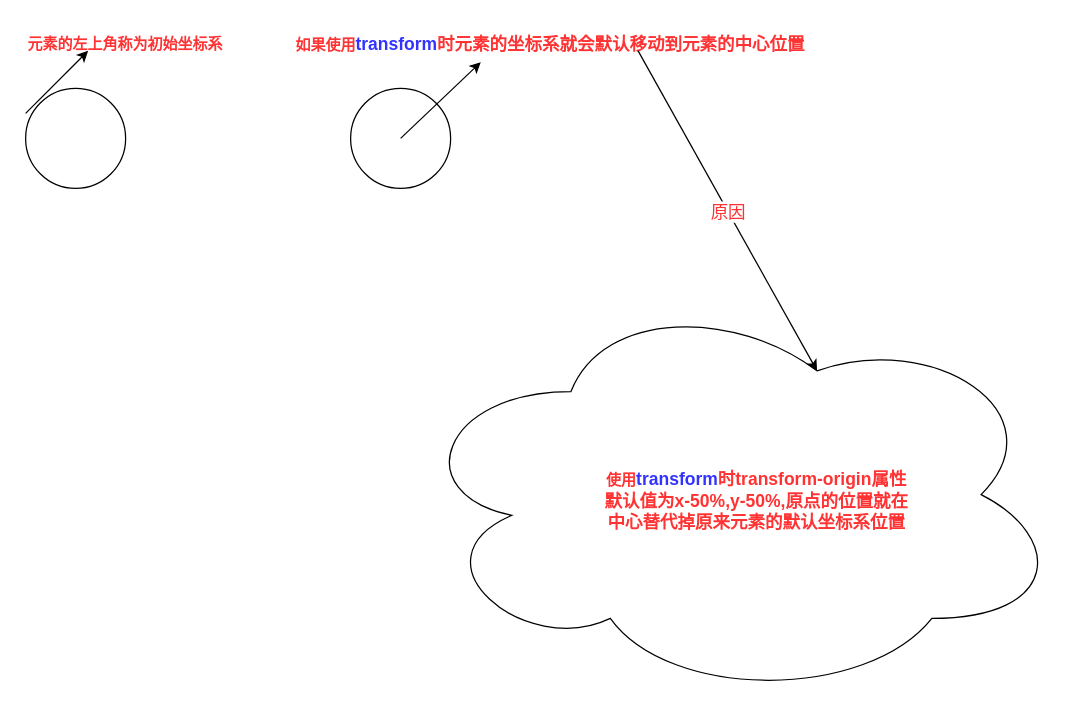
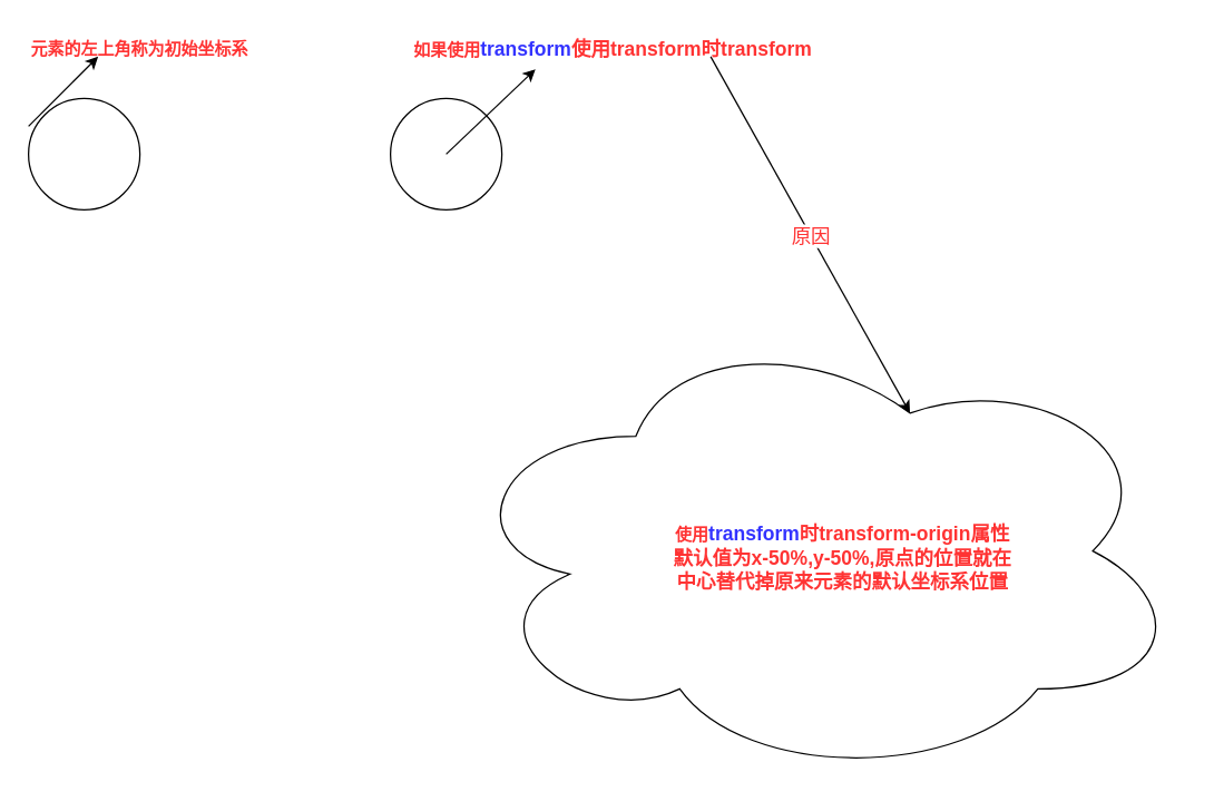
- <mxCell id="6" value="&lt;b style=&quot;&quot;&gt;&lt;font color=&quot;#ff3333&quot;&gt;如果使用&lt;/font&gt;&lt;font style=&quot;font-size: 14px;&quot; color=&quot;#3333ff&quot;&gt;transform&lt;/font&gt;&lt;font color=&quot;#ff3333&quot; style=&quot;font-size: 14px;&quot;&gt;时元素的坐标系就会默认移动到元素的中心位置&lt;/font&gt;&lt;/b&gt;" style="text;html=1;strokeColor=none;fillColor=none;align=center;verticalAlign=middle;whiteSpace=wrap;rounded=0;" vertex="1" parent="1"><mxGeometry x="230" y="20" width="420" height="30" as="geometry" /></mxCell>
+ <mxCell id="6" value="&lt;b style=&quot;&quot;&gt;&lt;font color=&quot;#ff3333&quot;&gt;如果使用&lt;/font&gt;&lt;font style=&quot;font-size: 14px;&quot; color=&quot;#3333ff&quot;&gt;transform&lt;/font&gt;&lt;font color=&quot;#ff3333&quot; style=&quot;font-size: 14px;&quot;&gt;使用transform时transform&lt;/font&gt;&lt;/b&gt;" style="text;html=1;strokeColor=none;fillColor=none;align=center;verticalAlign=middle;whiteSpace=wrap;rounded=0;" vertex="1" parent="1"><mxGeometry x="230" y="20" width="420" height="30" as="geometry" /></mxCell>
